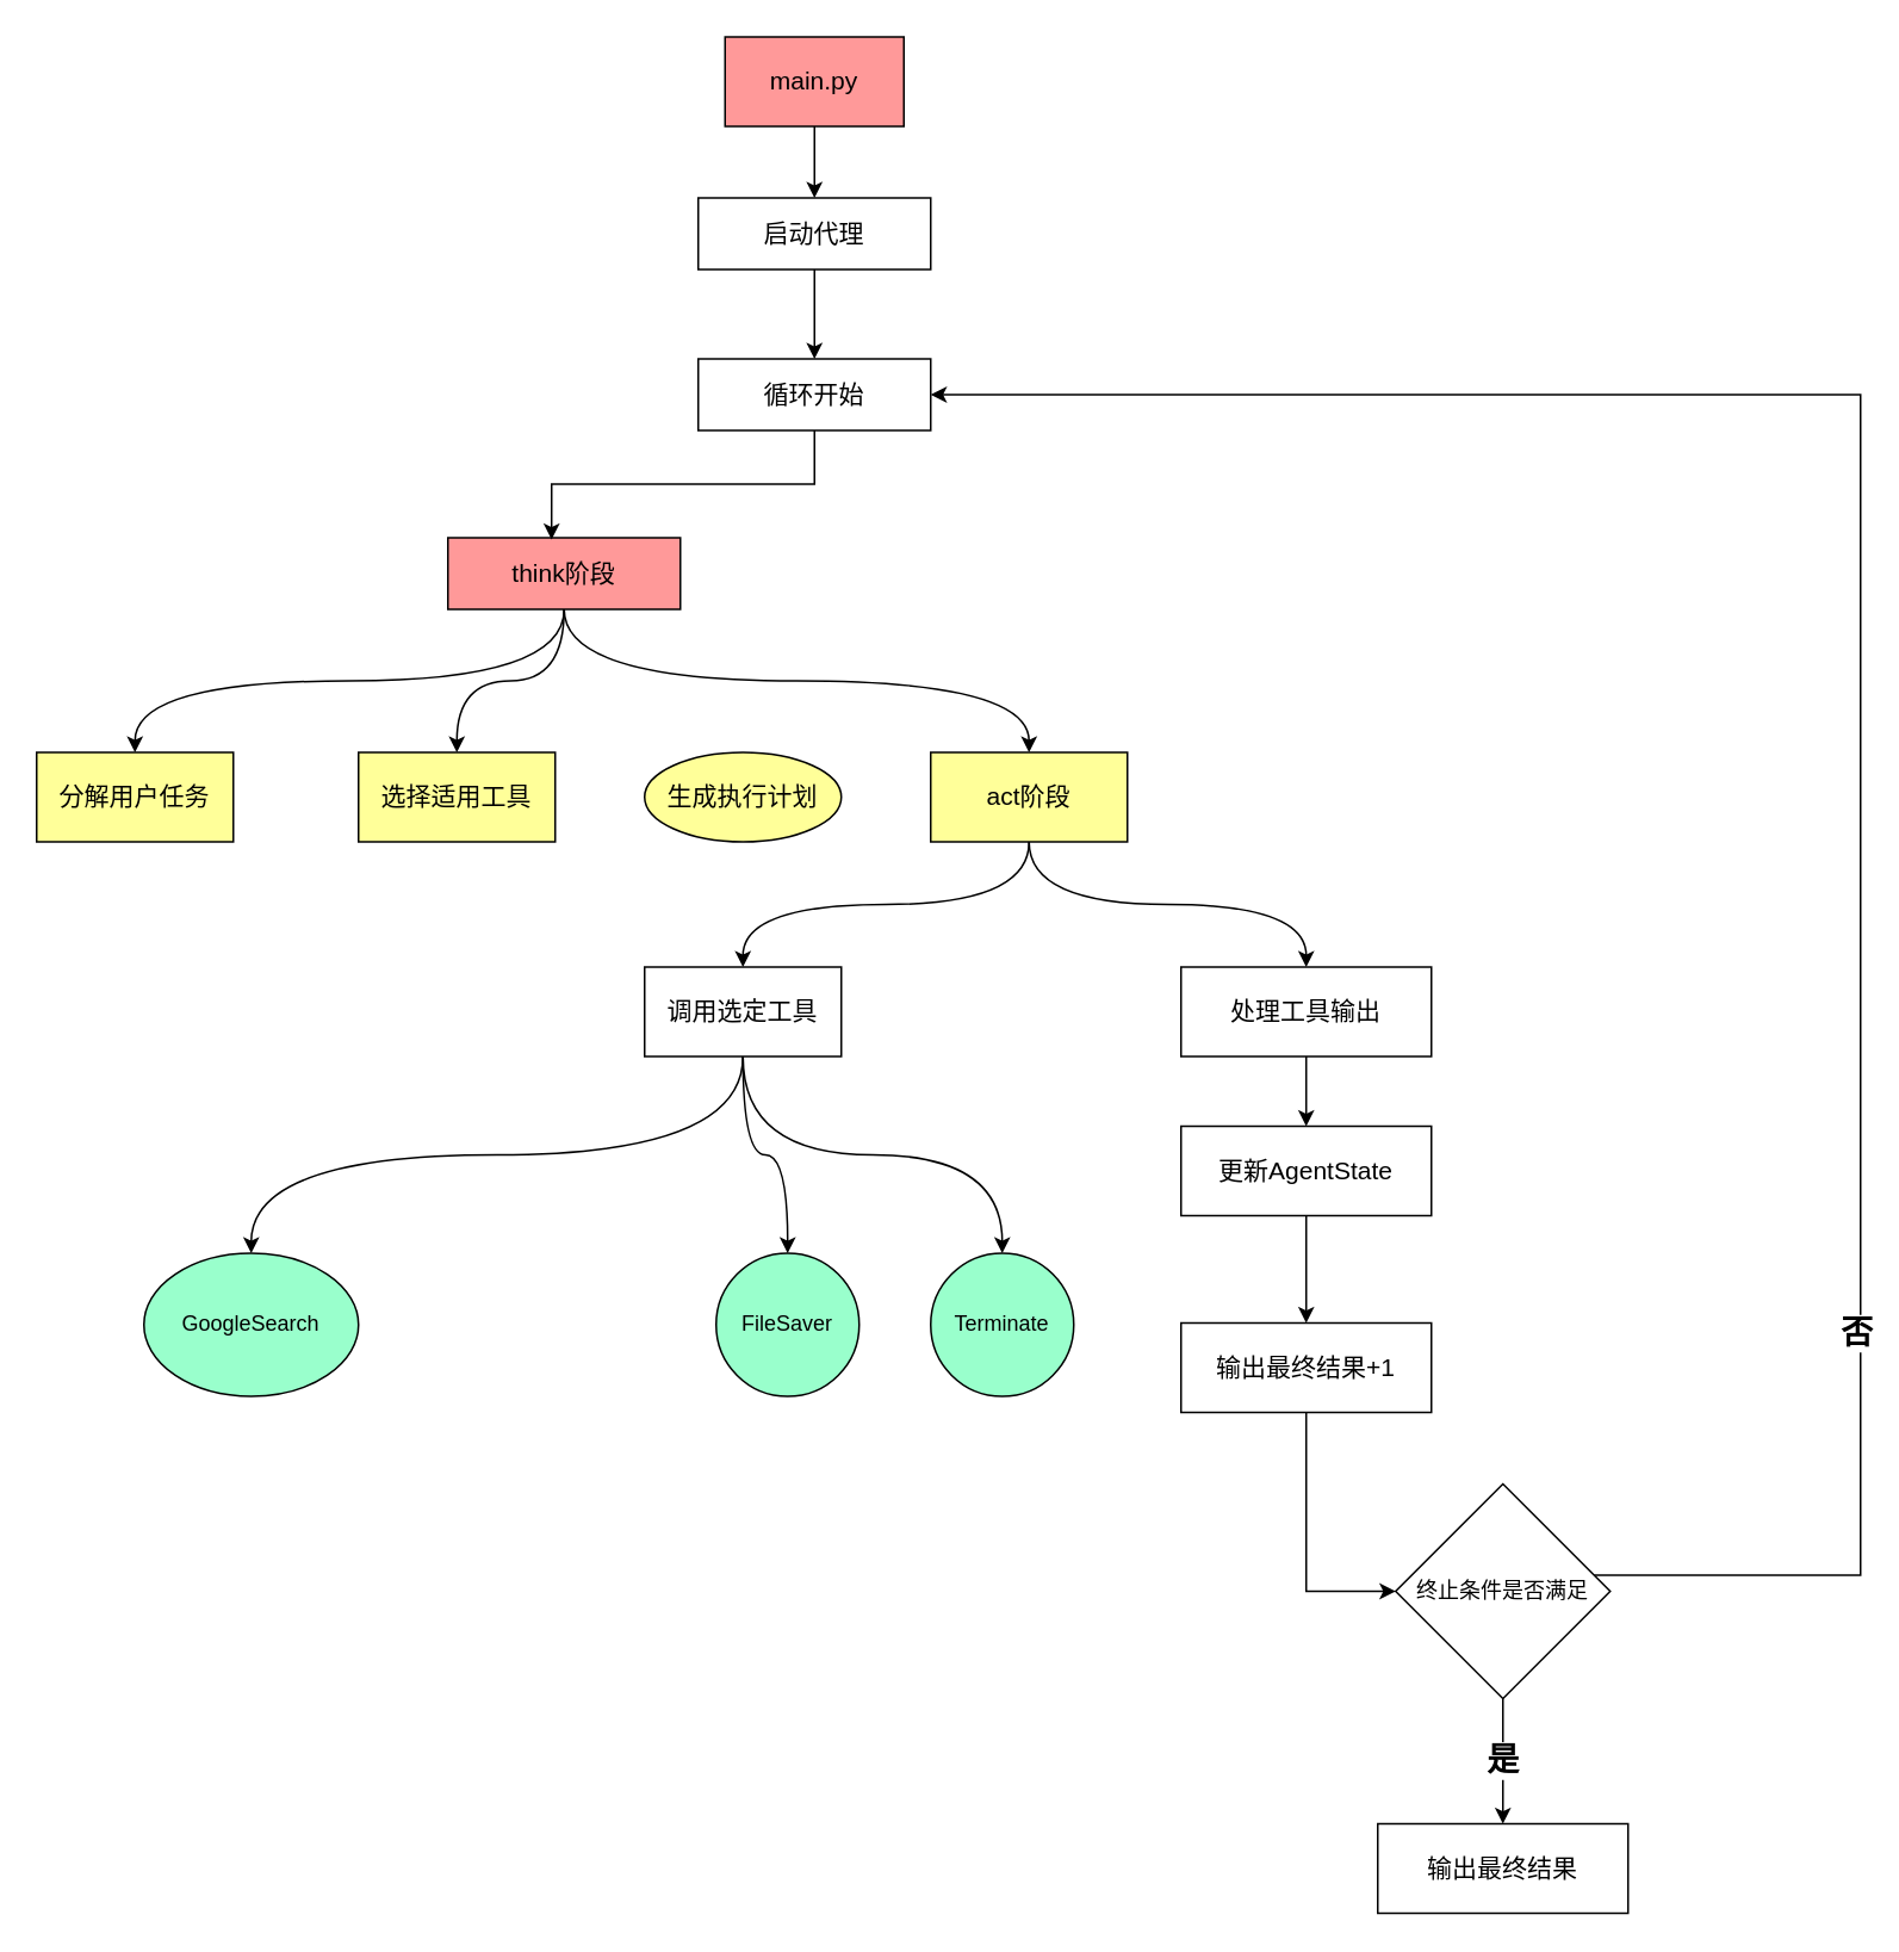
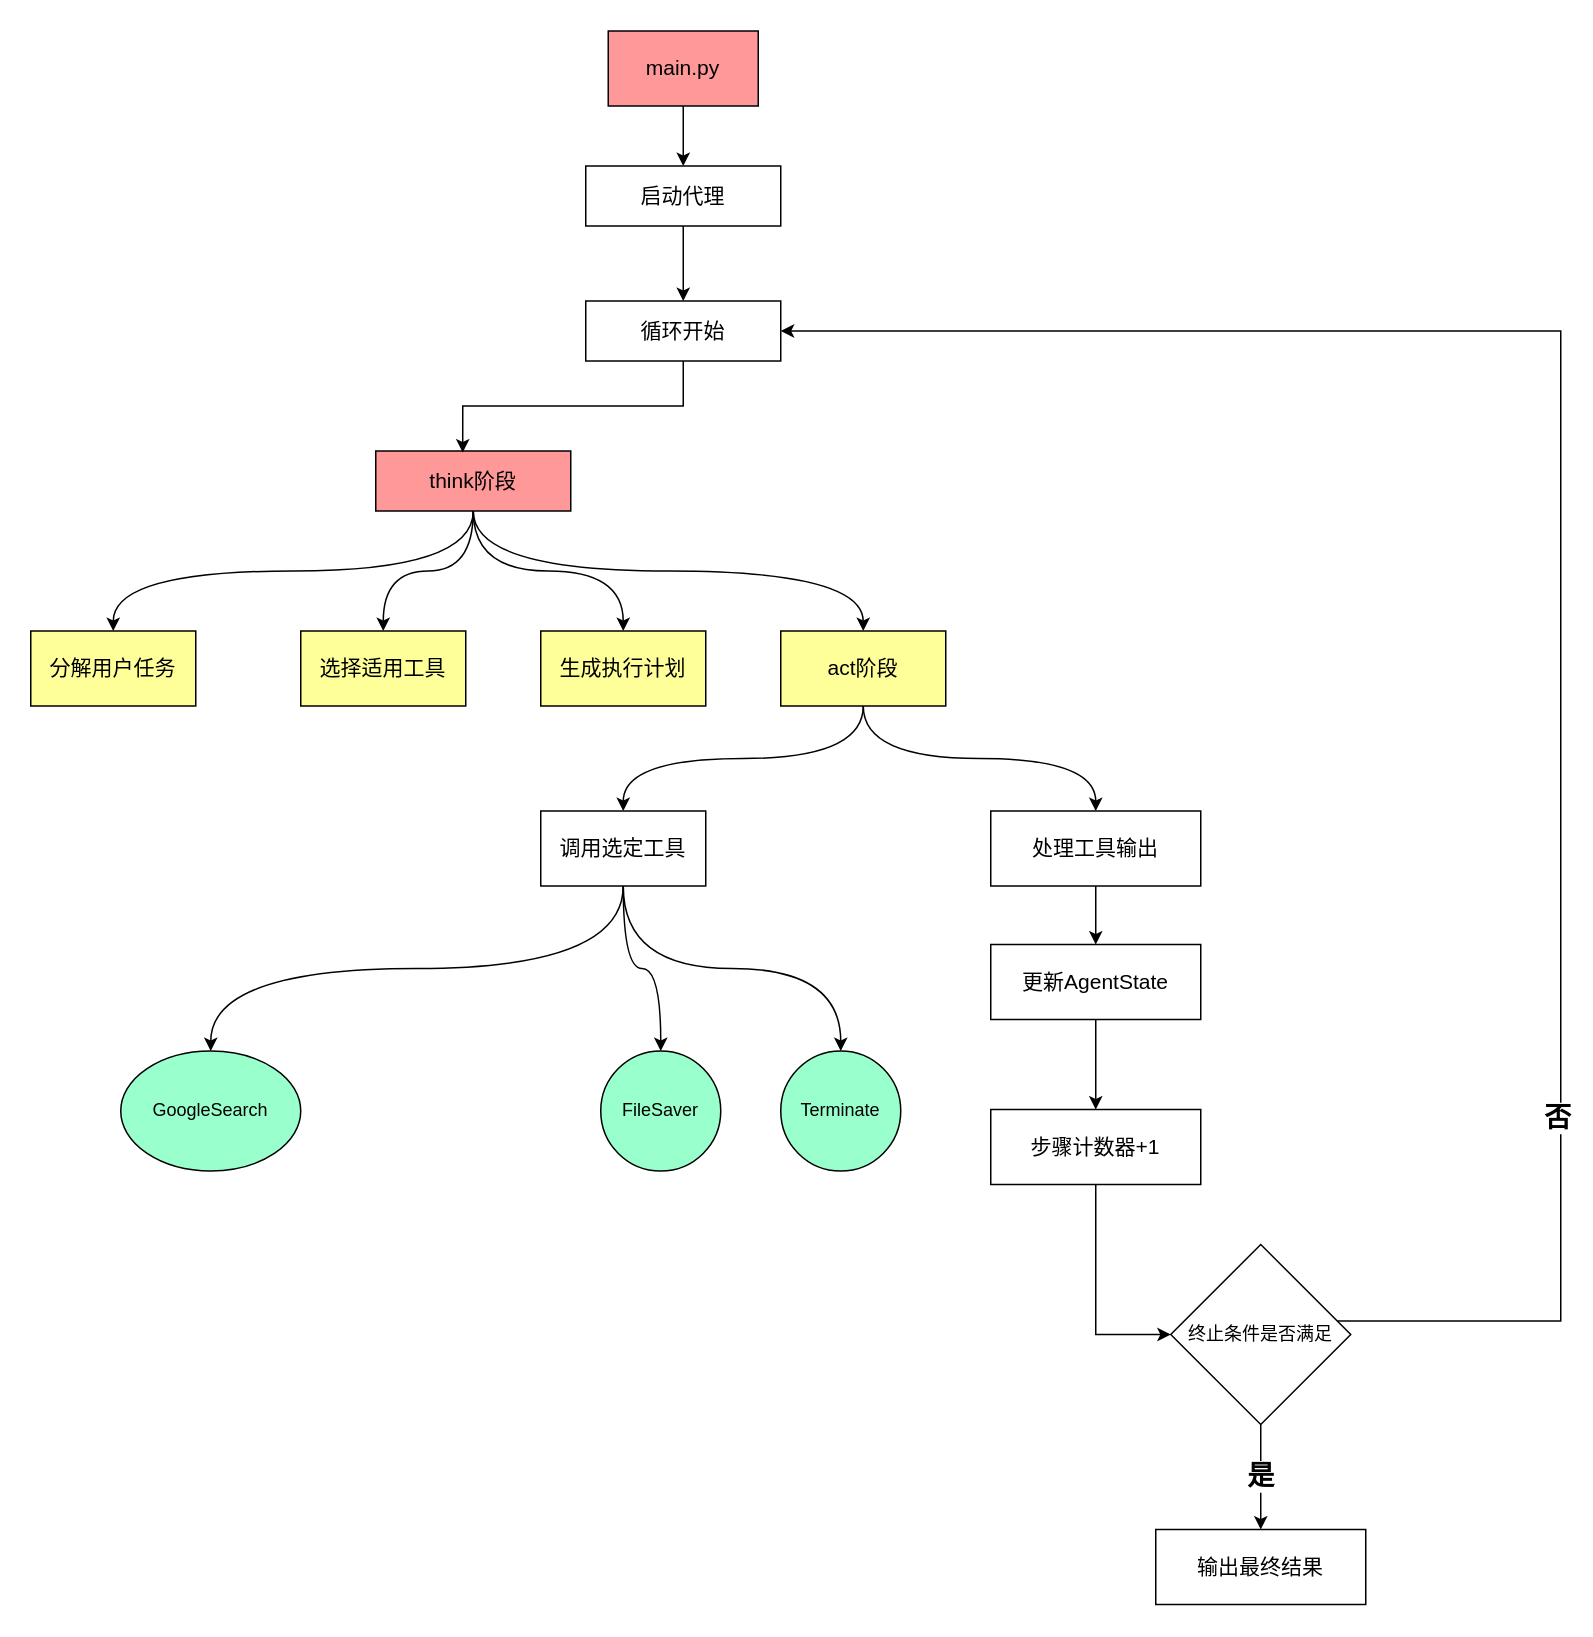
+ <mxCell id="9" style="edgeStyle=orthogonalEdgeStyle;rounded=0;orthogonalLoop=1;jettySize=auto;html=1;entryX=0.5;entryY=0;entryDx=0;entryDy=0;curved=1;" edge="1" parent="1" source="11" target="14"><mxGeometry relative="1" as="geometry" /></mxCell>
- <mxCell id="14" value="&lt;span style=&quot;font-size: 14px;&quot;&gt;生成执行计划&lt;/span&gt;" style="ellipse;whiteSpace=wrap;html=1;fillColor=#FFFF99;" vertex="1" parent="1"><mxGeometry x="360" y="420" width="110" height="50" as="geometry" /></mxCell>
+ <mxCell id="14" value="&lt;span style=&quot;font-size: 14px;&quot;&gt;生成执行计划&lt;/span&gt;" style="rounded=0;whiteSpace=wrap;html=1;fillColor=#FFFF99;" vertex="1" parent="1"><mxGeometry x="360" y="420" width="110" height="50" as="geometry" /></mxCell>
- <mxCell id="30" value="&lt;span style=&quot;font-size: 14px;&quot;&gt;输出最终结果+1&lt;/span&gt;" style="rounded=0;whiteSpace=wrap;html=1;" vertex="1" parent="1"><mxGeometry x="660" y="739" width="140" height="50" as="geometry" /></mxCell>
+ <mxCell id="30" value="&lt;span style=&quot;font-size: 14px;&quot;&gt;步骤计数器+1&lt;/span&gt;" style="rounded=0;whiteSpace=wrap;html=1;" vertex="1" parent="1"><mxGeometry x="660" y="739" width="140" height="50" as="geometry" /></mxCell>
